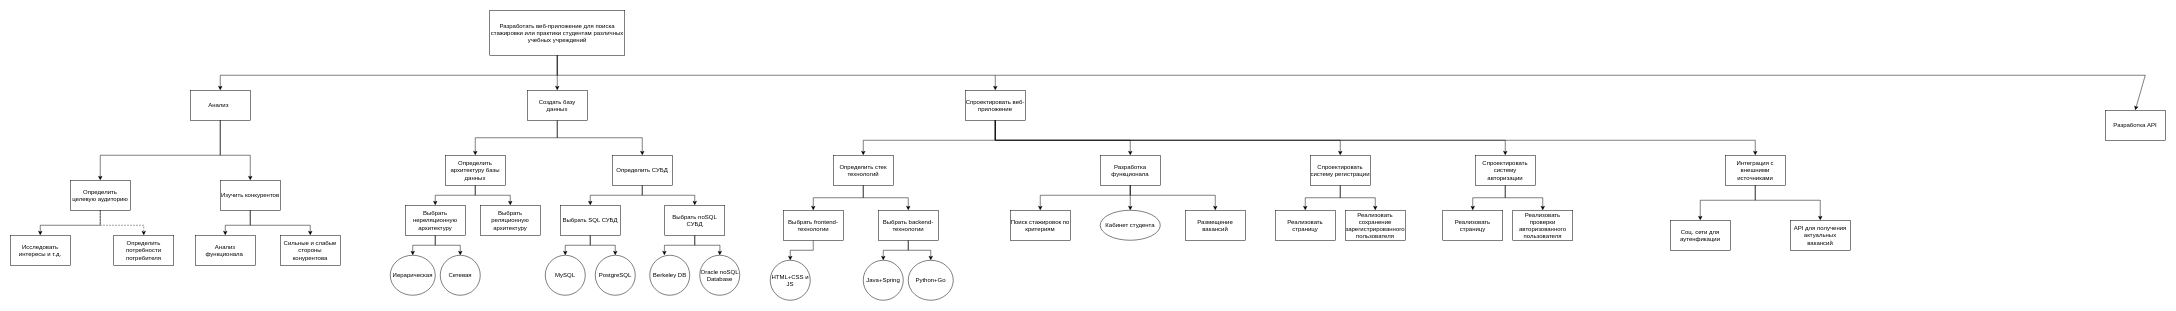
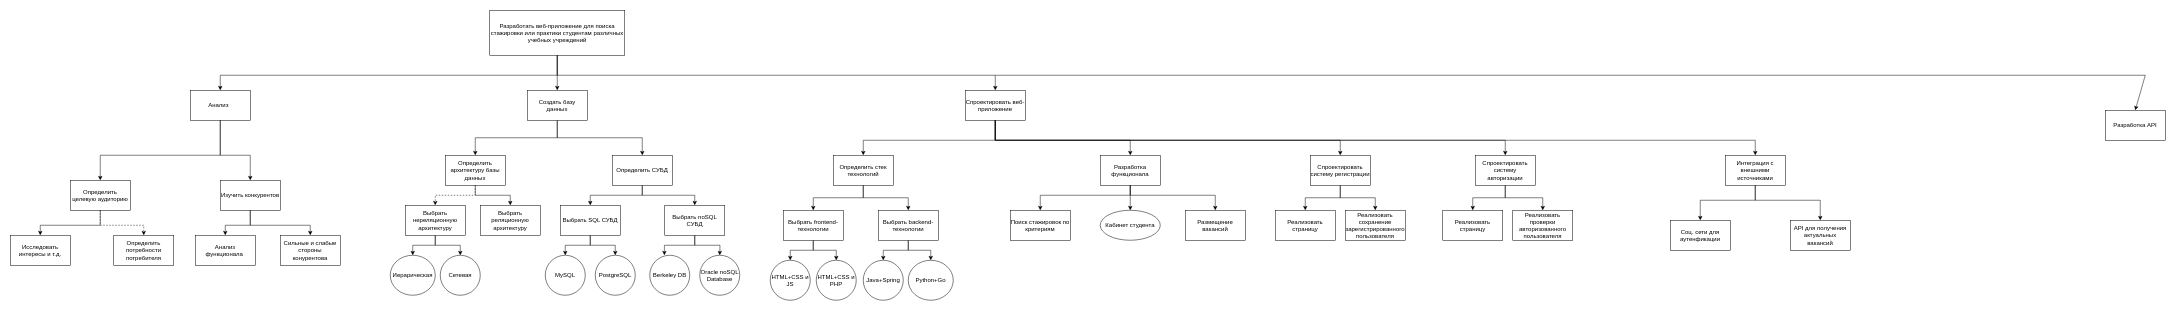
- <mxCell id="6" style="edgeStyle=orthogonalEdgeStyle;rounded=0;orthogonalLoop=1;jettySize=auto;html=1;exitX=0.5;exitY=1;exitDx=0;exitDy=0;entryX=0.5;entryY=0;entryDx=0;entryDy=0;" parent="1" source="8" target="22" edge="1"><mxGeometry relative="1" as="geometry" /></mxCell>
+ <mxCell id="6" style="edgeStyle=orthogonalEdgeStyle;rounded=0;orthogonalLoop=1;jettySize=auto;html=1;exitX=0.5;exitY=1;exitDx=0;exitDy=0;entryX=0.5;entryY=0;entryDx=0;entryDy=0;dashed=1;" parent="1" source="8" target="22" edge="1"><mxGeometry relative="1" as="geometry" /></mxCell>
+ <mxCell id="38" style="edgeStyle=orthogonalEdgeStyle;rounded=0;orthogonalLoop=1;jettySize=auto;html=1;exitX=0.5;exitY=1;exitDx=0;exitDy=0;entryX=0.5;entryY=0;entryDx=0;entryDy=0;" parent="1" source="39" target="44" edge="1"><mxGeometry relative="1" as="geometry"><mxPoint x="1671" y="520" as="targetPoint" /></mxGeometry></mxCell>
+ <mxCell id="44" value="HTML+CSS и PHP" style="ellipse;whiteSpace=wrap;html=1;" parent="1" vertex="1"><mxGeometry x="1632" y="520" width="80" height="80" as="geometry" /></mxCell>
